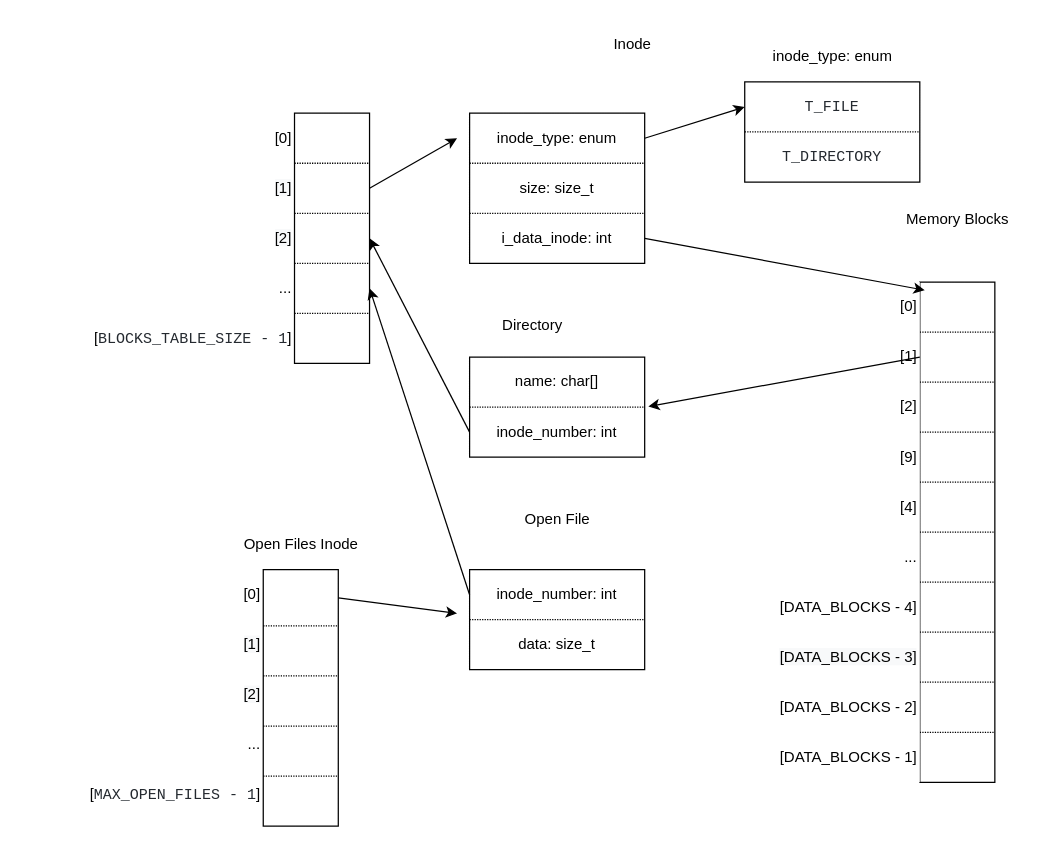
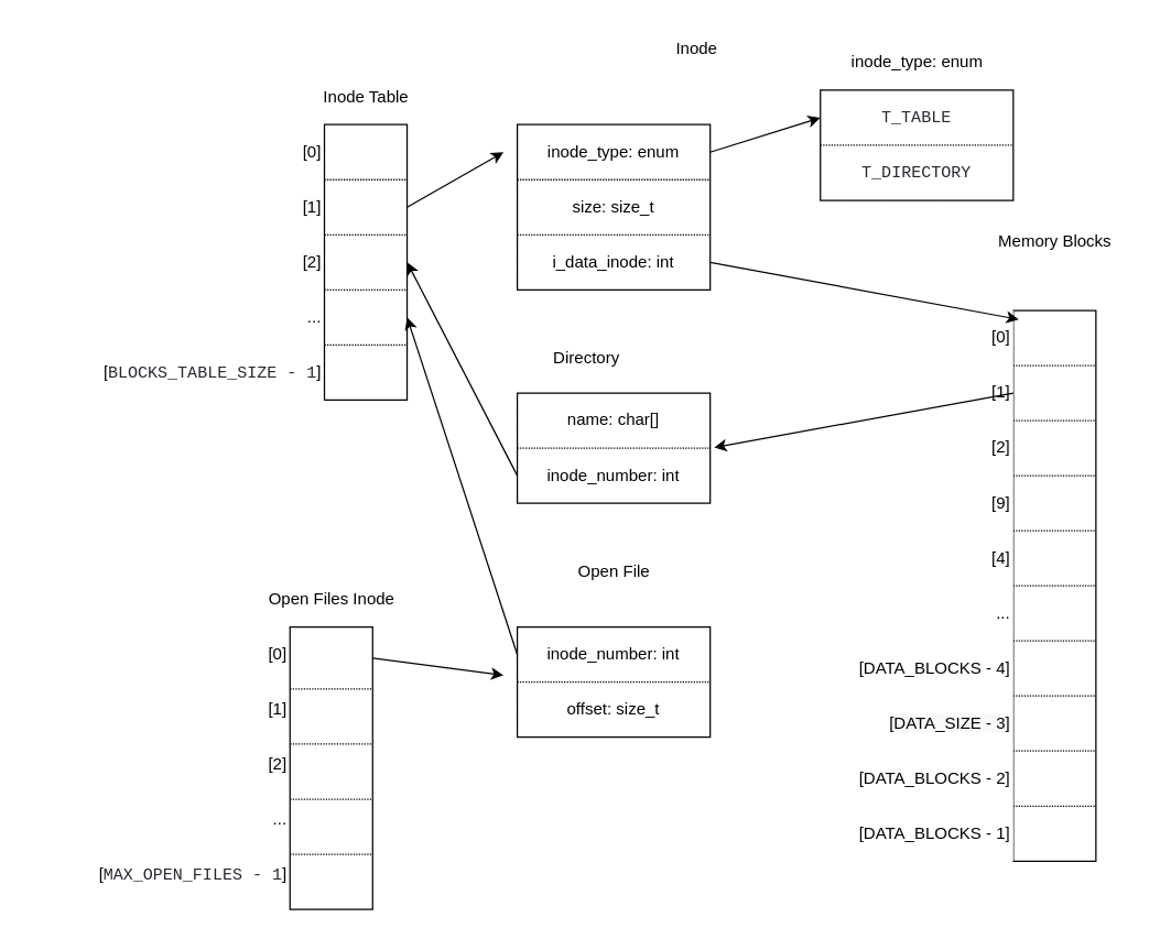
+ <mxCell id="24" value="Inode Table" style="text;html=1;align=center;verticalAlign=middle;resizable=0;points=[];autosize=1;strokeColor=none;fillColor=none;" vertex="1" parent="1"><mxGeometry x="220" y="55" width="90" height="30" as="geometry" /></mxCell>
- <mxCell id="113" value="&lt;span style=&quot;color: rgb(36, 41, 47); font-family: ui-monospace, SFMono-Regular, &amp;quot;SF Mono&amp;quot;, Menlo, Consolas, &amp;quot;Liberation Mono&amp;quot;, monospace; text-align: start; background-color: rgb(255, 255, 255);&quot;&gt;T_FILE&lt;/span&gt;" style="shape=partialRectangle;html=1;whiteSpace=wrap;connectable=0;fillColor=none;top=0;left=0;bottom=0;right=0;overflow=hidden;dashed=1;dashPattern=1 1;" vertex="1" parent="112"><mxGeometry width="140" height="40" as="geometry"><mxRectangle width="140" height="40" as="alternateBounds" /></mxGeometry></mxCell>
+ <mxCell id="113" value="&lt;span style=&quot;color: rgb(36, 41, 47); font-family: ui-monospace, SFMono-Regular, &amp;quot;SF Mono&amp;quot;, Menlo, Consolas, &amp;quot;Liberation Mono&amp;quot;, monospace; text-align: start; background-color: rgb(255, 255, 255);&quot;&gt;T_TABLE&lt;/span&gt;" style="shape=partialRectangle;html=1;whiteSpace=wrap;connectable=0;fillColor=none;top=0;left=0;bottom=0;right=0;overflow=hidden;dashed=1;dashPattern=1 1;" vertex="1" parent="112"><mxGeometry width="140" height="40" as="geometry"><mxRectangle width="140" height="40" as="alternateBounds" /></mxGeometry></mxCell>
- <mxCell id="103" value="data: size_t" style="shape=partialRectangle;html=1;whiteSpace=wrap;connectable=0;fillColor=none;top=0;left=0;bottom=0;right=0;overflow=hidden;dashed=1;dashPattern=1 1;" vertex="1" parent="102"><mxGeometry width="140" height="40" as="geometry"><mxRectangle width="140" height="40" as="alternateBounds" /></mxGeometry></mxCell>
+ <mxCell id="103" value="offset: size_t" style="shape=partialRectangle;html=1;whiteSpace=wrap;connectable=0;fillColor=none;top=0;left=0;bottom=0;right=0;overflow=hidden;dashed=1;dashPattern=1 1;" vertex="1" parent="102"><mxGeometry width="140" height="40" as="geometry"><mxRectangle width="140" height="40" as="alternateBounds" /></mxGeometry></mxCell>
- <mxCell id="71" value="&lt;span style=&quot;color: rgb(0, 0, 0); font-family: Helvetica; font-size: 12px; font-style: normal; font-variant-ligatures: normal; font-variant-caps: normal; font-weight: 400; letter-spacing: normal; orphans: 2; text-align: right; text-indent: 0px; text-transform: none; widows: 2; word-spacing: 0px; -webkit-text-stroke-width: 0px; background-color: rgb(248, 249, 250); text-decoration-thickness: initial; text-decoration-style: initial; text-decoration-color: initial; float: none; display: inline !important;&quot;&gt;[DATA_BLOCKS - 3]&lt;/span&gt;" style="shape=partialRectangle;html=1;whiteSpace=wrap;connectable=0;overflow=hidden;fillColor=none;top=0;left=0;bottom=0;right=0;pointerEvents=1;dashed=1;dashPattern=1 1;align=right;" vertex="1" parent="70"><mxGeometry width="120" height="40" as="geometry"><mxRectangle width="120" height="40" as="alternateBounds" /></mxGeometry></mxCell>
+ <mxCell id="71" value="&lt;span style=&quot;color: rgb(0, 0, 0); font-family: Helvetica; font-size: 12px; font-style: normal; font-variant-ligatures: normal; font-variant-caps: normal; font-weight: 400; letter-spacing: normal; orphans: 2; text-align: right; text-indent: 0px; text-transform: none; widows: 2; word-spacing: 0px; -webkit-text-stroke-width: 0px; background-color: rgb(248, 249, 250); text-decoration-thickness: initial; text-decoration-style: initial; text-decoration-color: initial; float: none; display: inline !important;&quot;&gt;[DATA_SIZE - 3]&lt;/span&gt;" style="shape=partialRectangle;html=1;whiteSpace=wrap;connectable=0;overflow=hidden;fillColor=none;top=0;left=0;bottom=0;right=0;pointerEvents=1;dashed=1;dashPattern=1 1;align=right;" vertex="1" parent="70"><mxGeometry width="120" height="40" as="geometry"><mxRectangle width="120" height="40" as="alternateBounds" /></mxGeometry></mxCell>
